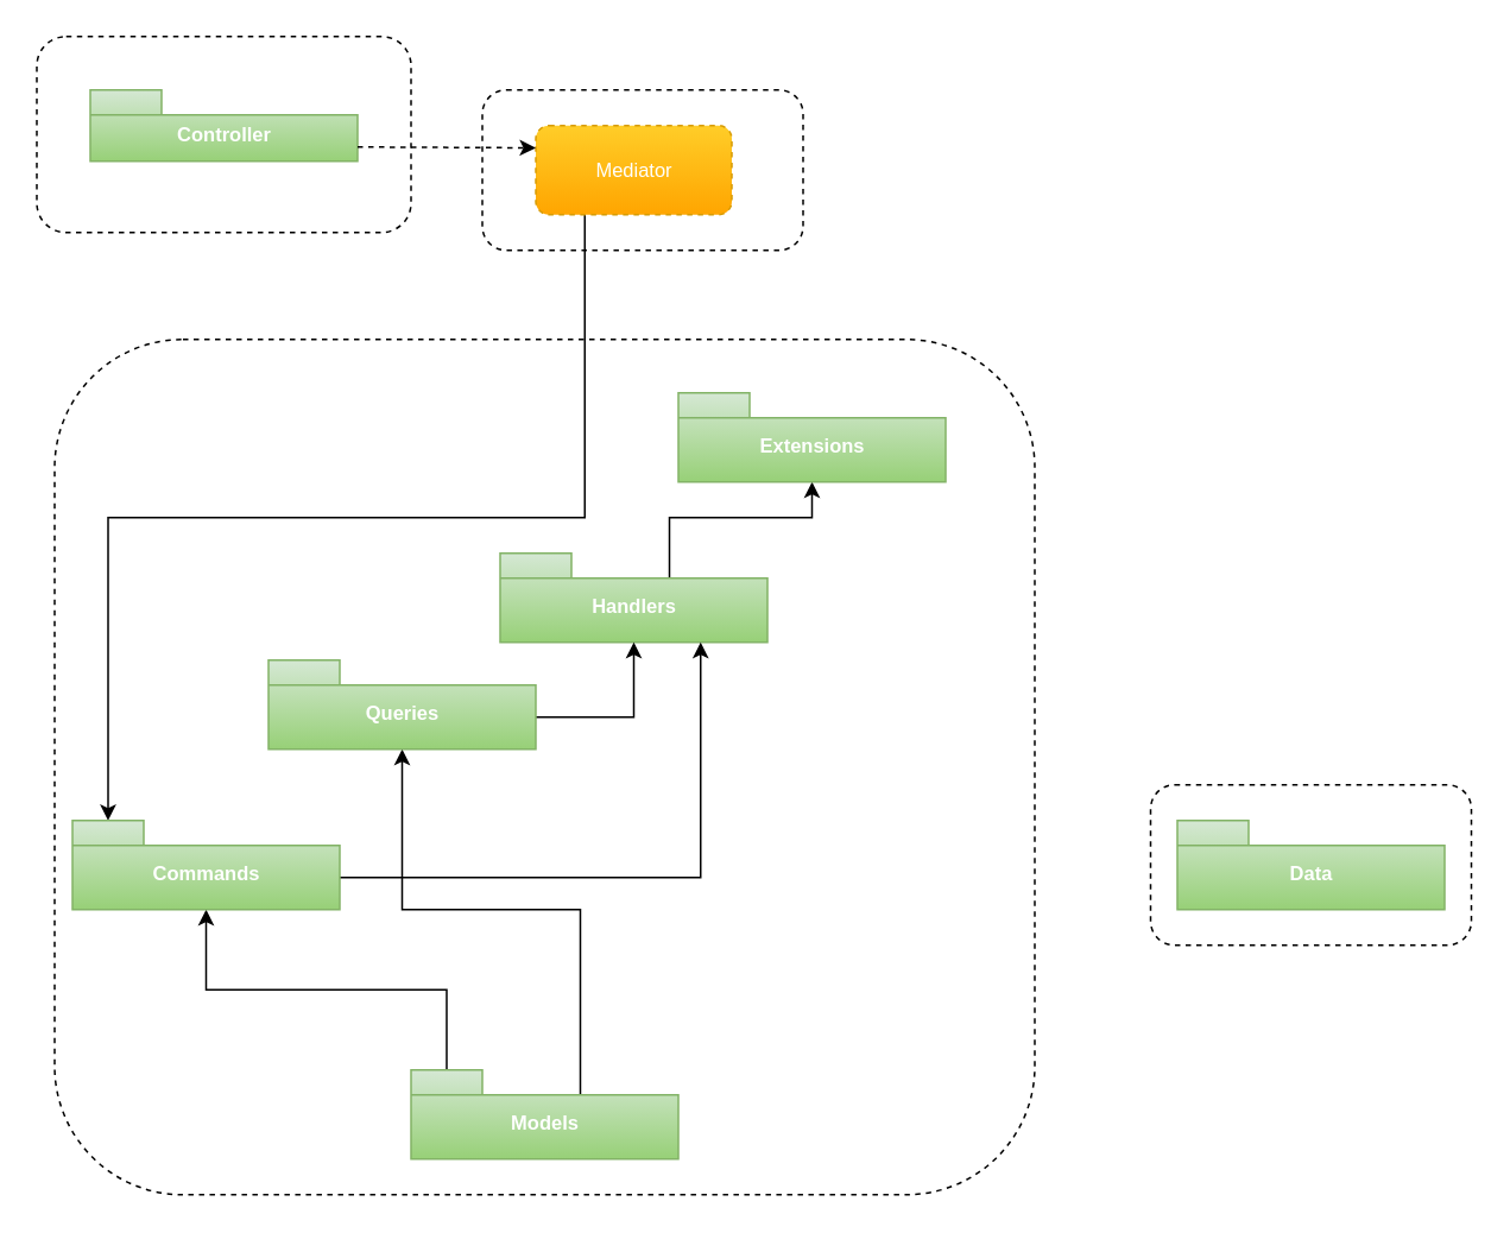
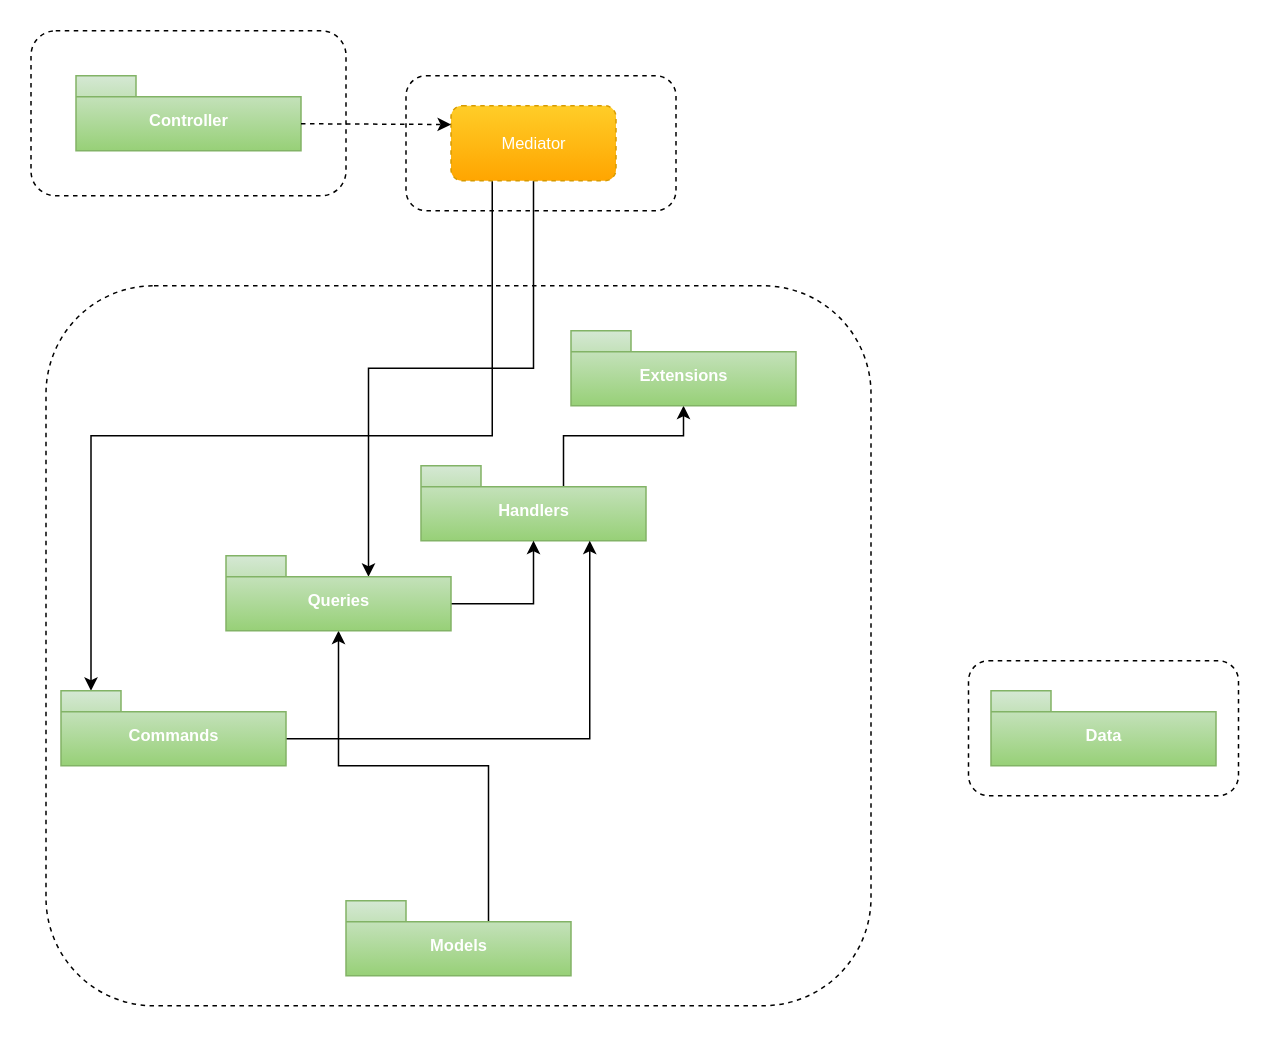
- <mxCell id="5" value="&lt;font color=&quot;#ffffff&quot;&gt;Controller&lt;/font&gt;" style="shape=folder;fontStyle=1;spacingTop=10;tabWidth=40;tabHeight=14;tabPosition=left;html=1;fontSize=11;fillColor=#d5e8d4;gradientColor=#97d077;strokeColor=#82b366;" vertex="1" parent="1"><mxGeometry x="50" y="50" width="150" height="40" as="geometry" /></mxCell>
+ <mxCell id="5" value="&lt;font color=&quot;#ffffff&quot;&gt;Controller&lt;/font&gt;" style="shape=folder;fontStyle=1;spacingTop=10;tabWidth=40;tabHeight=14;tabPosition=left;html=1;fontSize=11;fillColor=#d5e8d4;gradientColor=#97d077;strokeColor=#82b366;" vertex="1" parent="1"><mxGeometry x="50" y="50" width="150" height="50" as="geometry" /></mxCell>
+ <mxCell id="10" style="edgeStyle=orthogonalEdgeStyle;rounded=0;orthogonalLoop=1;jettySize=auto;html=1;exitX=0.5;exitY=1;exitDx=0;exitDy=0;entryX=0;entryY=0;entryDx=95;entryDy=14;entryPerimeter=0;fontSize=11;fontColor=#FFFFFF;" edge="1" parent="1" source="11" target="20"><mxGeometry relative="1" as="geometry" /></mxCell>
- <mxCell id="7" style="edgeStyle=orthogonalEdgeStyle;rounded=0;orthogonalLoop=1;jettySize=auto;html=1;exitX=0;exitY=0;exitDx=20;exitDy=0;exitPerimeter=0;fontSize=11;fontColor=#FFFFFF;" edge="1" parent="1" source="8" target="16"><mxGeometry relative="1" as="geometry" /></mxCell>
